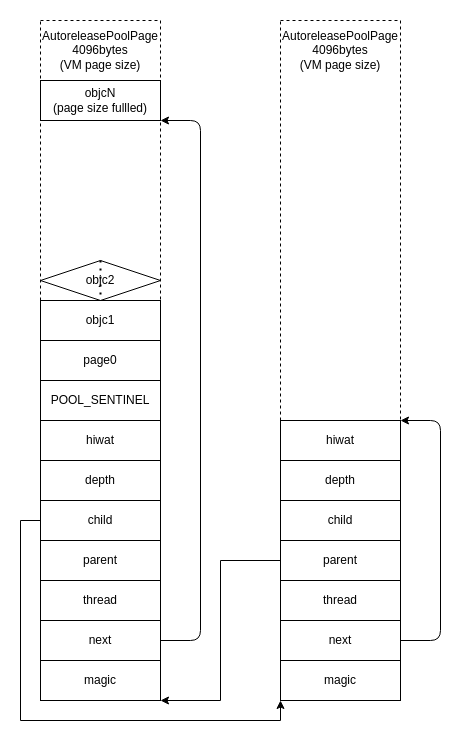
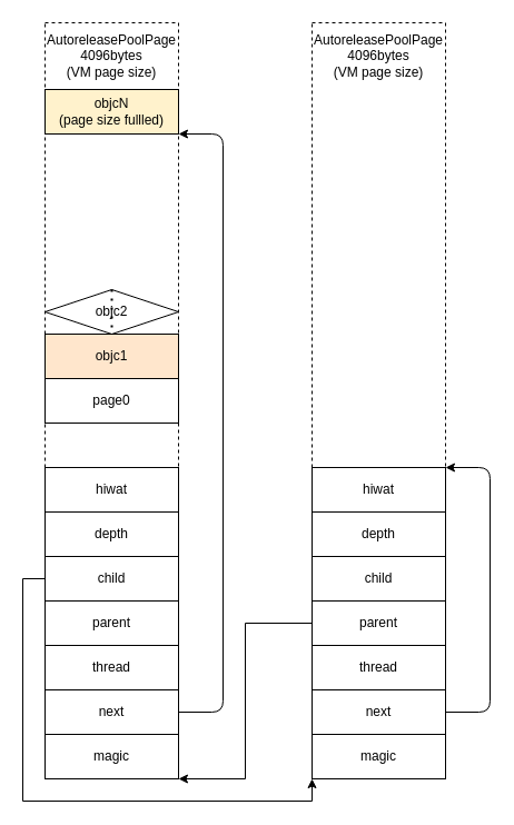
- <mxCell id="24" value="objcN&lt;br&gt;(page size fullled)" style="rounded=0;whiteSpace=wrap;html=1;" parent="1" vertex="1"><mxGeometry x="40" y="80" width="120" height="40" as="geometry" /></mxCell>
+ <mxCell id="24" value="objcN&lt;br&gt;(page size fullled)" style="rounded=0;whiteSpace=wrap;html=1;fillColor=#fff2cc;" parent="1" vertex="1"><mxGeometry x="40" y="80" width="120" height="40" as="geometry" /></mxCell>
- <mxCell id="26" value="objc1" style="rounded=0;whiteSpace=wrap;html=1;" parent="1" vertex="1"><mxGeometry x="40" y="300" width="120" height="40" as="geometry" /></mxCell>
+ <mxCell id="26" value="objc1" style="rounded=0;whiteSpace=wrap;html=1;fillColor=#ffe6cc;" parent="1" vertex="1"><mxGeometry x="40" y="300" width="120" height="40" as="geometry" /></mxCell>
- <mxCell id="23" value="POOL_SENTINEL" style="rounded=0;whiteSpace=wrap;html=1;" parent="1" vertex="1"><mxGeometry x="40" y="380" width="120" height="40" as="geometry" /></mxCell>
